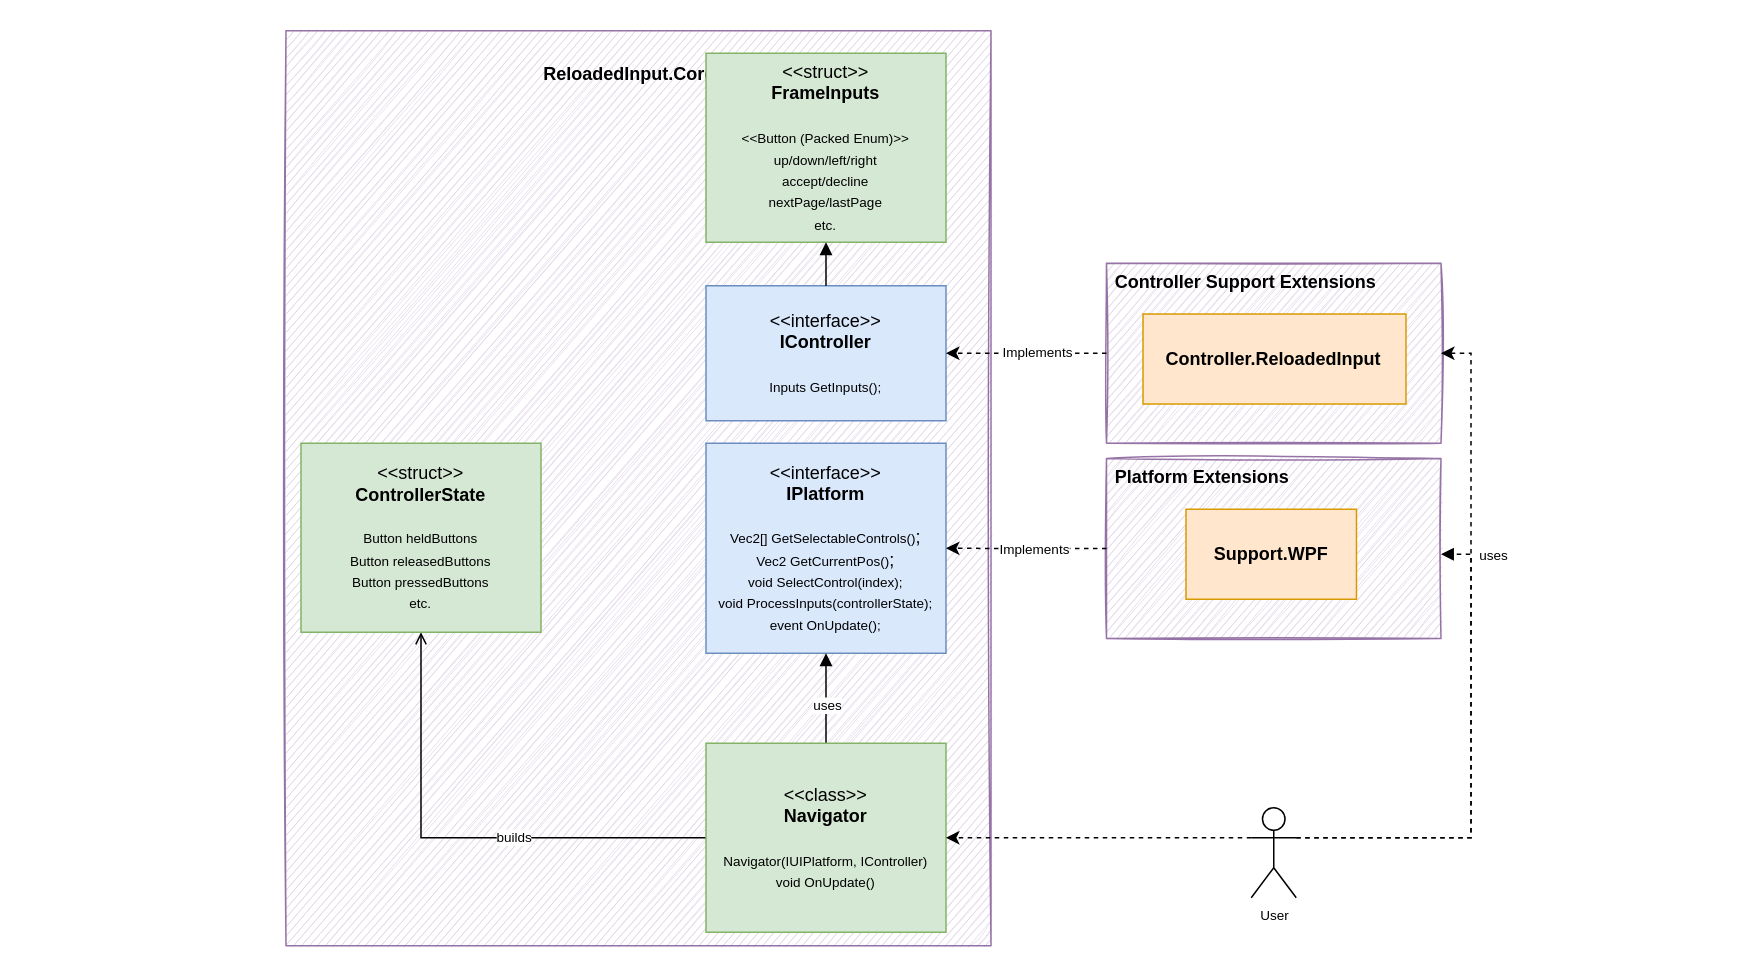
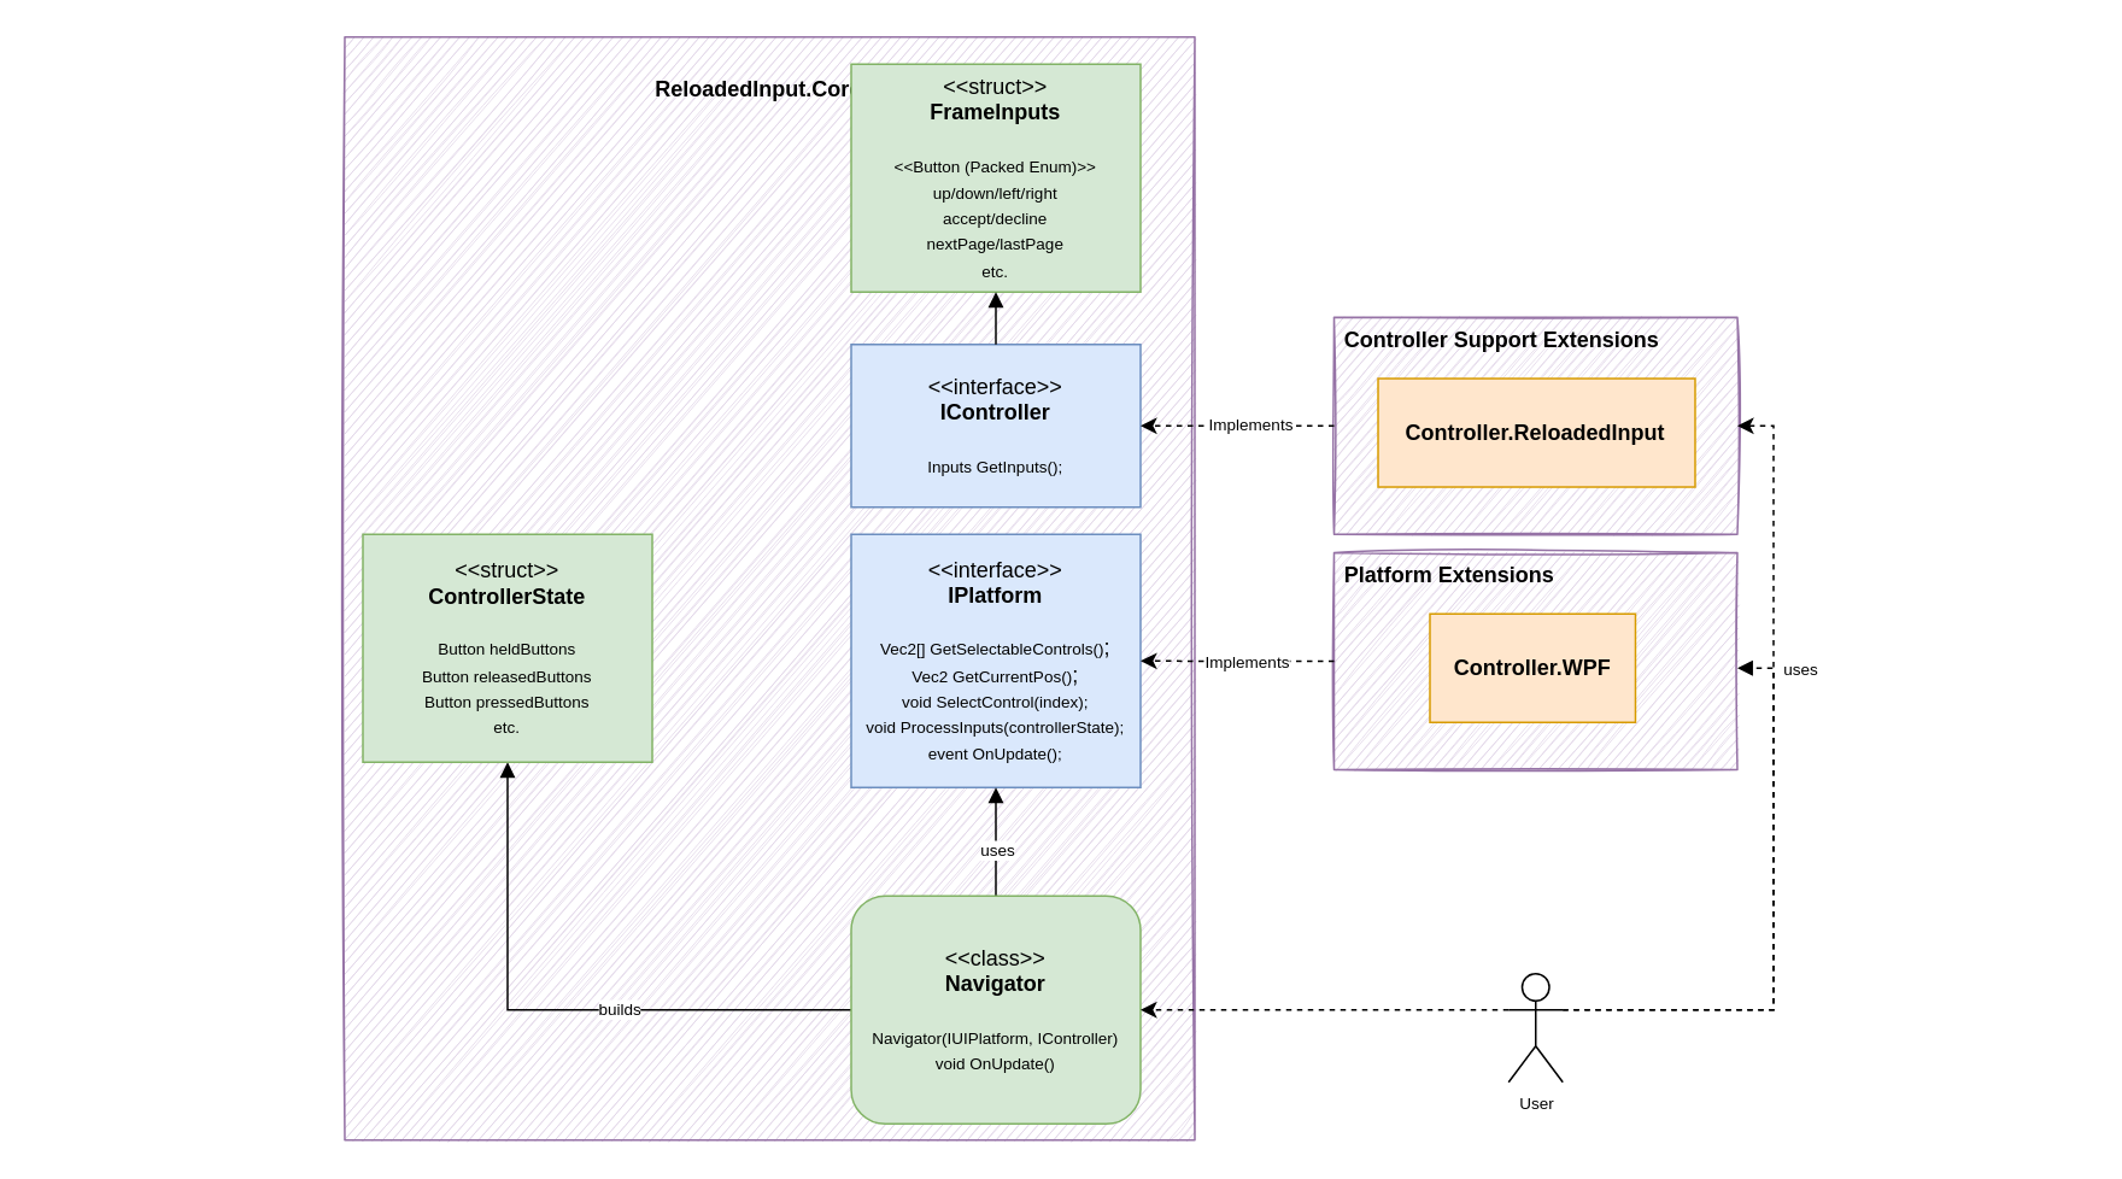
- <mxCell id="36" value="&lt;b&gt;Support.WPF&lt;br&gt;&lt;/b&gt;" style="rounded=0;whiteSpace=wrap;html=1;fillColor=#ffe6cc;strokeColor=#d79b00;" parent="32" vertex="1"><mxGeometry x="53.0" y="33.846" width="113.65" height="60" as="geometry" /></mxCell>
+ <mxCell id="36" value="&lt;b&gt;Controller.WPF&lt;br&gt;&lt;/b&gt;" style="rounded=0;whiteSpace=wrap;html=1;fillColor=#ffe6cc;strokeColor=#d79b00;" parent="32" vertex="1"><mxGeometry x="53.0" y="33.846" width="113.65" height="60" as="geometry" /></mxCell>
- <mxCell id="10" style="edgeStyle=orthogonalEdgeStyle;rounded=0;orthogonalLoop=1;jettySize=auto;html=1;exitX=0;exitY=0.5;exitDx=0;exitDy=0;entryX=0.5;entryY=1;entryDx=0;entryDy=0;fontSize=9;endArrow=open;endFill=1;strokeColor=default;" parent="4" source="12" target="14" edge="1"><mxGeometry relative="1" as="geometry" /></mxCell>
+ <mxCell id="10" style="edgeStyle=orthogonalEdgeStyle;rounded=0;orthogonalLoop=1;jettySize=auto;html=1;exitX=0;exitY=0.5;exitDx=0;exitDy=0;entryX=0.5;entryY=1;entryDx=0;entryDy=0;fontSize=9;endArrow=block;endFill=1;strokeColor=default;" parent="4" source="12" target="14" edge="1"><mxGeometry relative="1" as="geometry" /></mxCell>
- <mxCell id="12" value="&amp;lt;&amp;lt;class&amp;gt;&amp;gt;&lt;br&gt;&lt;b&gt;Navigator&lt;/b&gt;&lt;br&gt;&lt;br&gt;&lt;font style=&quot;font-size: 9px;&quot;&gt;Navigator(IUIPlatform, IController)&lt;br&gt;void OnUpdate()&lt;br&gt;&lt;/font&gt;" style="rounded=0;whiteSpace=wrap;html=1;fillColor=#d5e8d4;strokeColor=#82b366;" parent="4" vertex="1"><mxGeometry x="350" y="335" width="160" height="126" as="geometry" /></mxCell>
+ <mxCell id="12" value="&amp;lt;&amp;lt;class&amp;gt;&amp;gt;&lt;br&gt;&lt;b&gt;Navigator&lt;/b&gt;&lt;br&gt;&lt;br&gt;&lt;font style=&quot;font-size: 9px;&quot;&gt;Navigator(IUIPlatform, IController)&lt;br&gt;void OnUpdate()&lt;br&gt;&lt;/font&gt;" style="whiteSpace=wrap;html=1;fillColor=#d5e8d4;strokeColor=#82b366;rounded=1;" parent="4" vertex="1"><mxGeometry x="350" y="335" width="160" height="126" as="geometry" /></mxCell>
